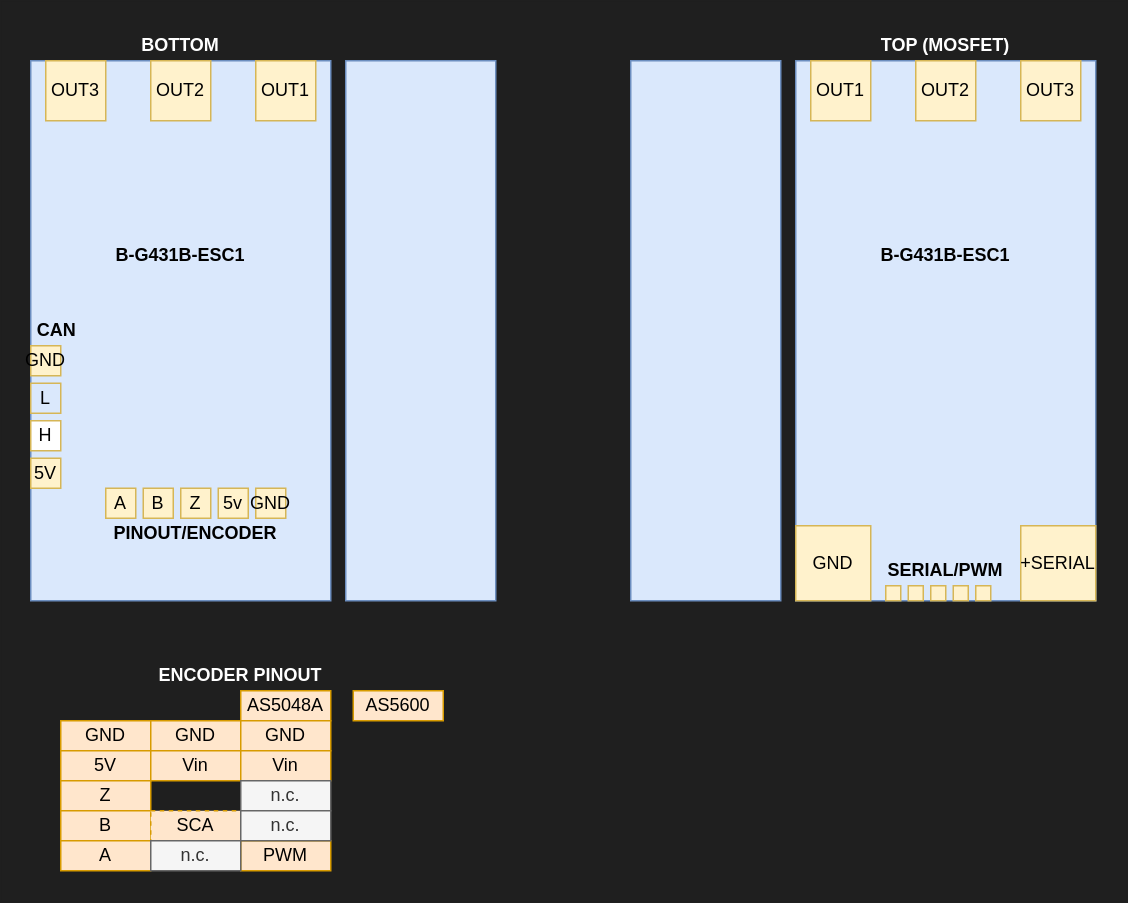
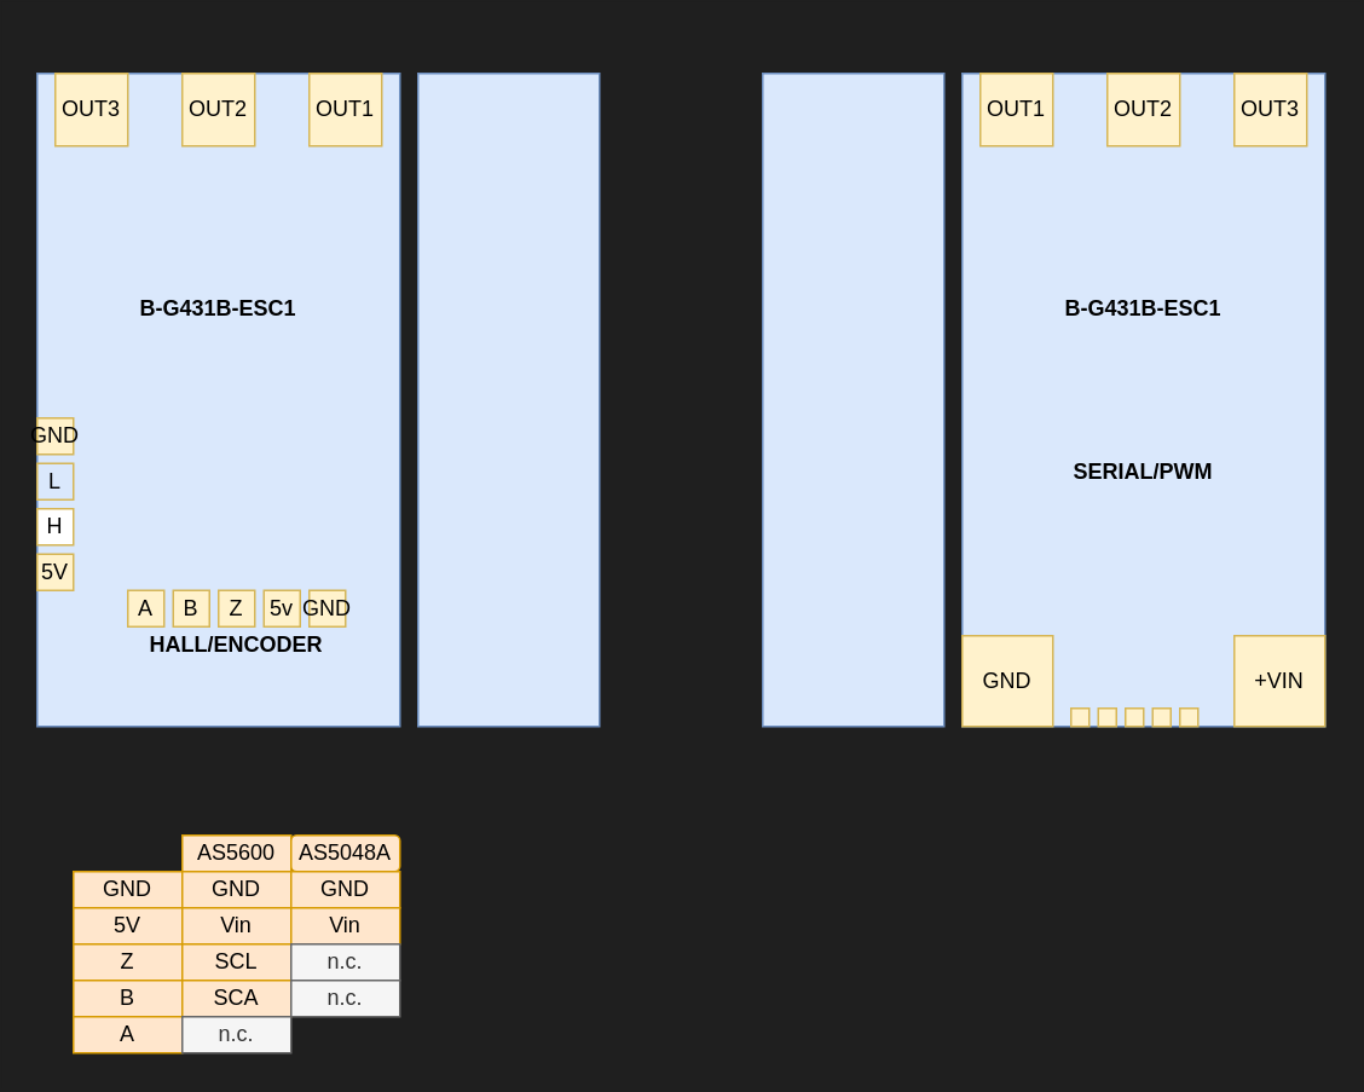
- <mxCell id="16" value="BOTTOM" style="text;html=1;strokeColor=none;fillColor=none;align=center;verticalAlign=middle;whiteSpace=wrap;rounded=0;fontStyle=1;fontColor=#FFFFFF;" parent="1" vertex="1"><mxGeometry x="20" y="20" width="200" height="20" as="geometry" /></mxCell>
- <mxCell id="23" value="TOP (MOSFET)" style="text;html=1;strokeColor=none;fillColor=none;align=center;verticalAlign=middle;whiteSpace=wrap;rounded=0;fontStyle=1;fontColor=#FFFFFF;" parent="1" vertex="1"><mxGeometry x="530" y="20" width="200" height="20" as="geometry" /></mxCell>
- <mxCell id="30" value="CAN" style="text;html=1;strokeColor=none;fillColor=none;align=center;verticalAlign=middle;whiteSpace=wrap;rounded=0;fontStyle=1" parent="1" vertex="1"><mxGeometry x="20" y="210" width="35" height="20" as="geometry" /></mxCell>
- <mxCell id="31" value="PINOUT/ENCODER" style="text;html=1;strokeColor=none;fillColor=none;align=center;verticalAlign=middle;whiteSpace=wrap;rounded=0;fontStyle=1" parent="1" vertex="1"><mxGeometry x="70" y="345" width="120" height="20" as="geometry" /></mxCell>
+ <mxCell id="31" value="HALL/ENCODER" style="text;html=1;strokeColor=none;fillColor=none;align=center;verticalAlign=middle;whiteSpace=wrap;rounded=0;fontStyle=1" parent="1" vertex="1"><mxGeometry x="70" y="345" width="120" height="20" as="geometry" /></mxCell>
- <mxCell id="24" value="+SERIAL" style="whiteSpace=wrap;html=1;aspect=fixed;fillColor=#fff2cc;strokeColor=#d6b656;" parent="1" vertex="1"><mxGeometry x="680" y="350" width="50" height="50" as="geometry" /></mxCell>
+ <mxCell id="24" value="+VIN" style="whiteSpace=wrap;html=1;aspect=fixed;fillColor=#fff2cc;strokeColor=#d6b656;" parent="1" vertex="1"><mxGeometry x="680" y="350" width="50" height="50" as="geometry" /></mxCell>
- <mxCell id="32" value="SERIAL/PWM" style="text;html=1;strokeColor=none;fillColor=none;align=center;verticalAlign=middle;whiteSpace=wrap;rounded=0;fontStyle=1" parent="1" vertex="1"><mxGeometry x="580" y="370" width="100" height="20" as="geometry" /></mxCell>
+ <mxCell id="32" value="SERIAL/PWM" style="text;html=1;strokeColor=none;fillColor=none;align=center;verticalAlign=middle;whiteSpace=wrap;rounded=0;fontStyle=1" parent="1" vertex="1"><mxGeometry x="580" y="250" width="100" height="20" as="geometry" /></mxCell>
- <mxCell id="50" value="ENCODER PINOUT" style="text;html=1;align=center;verticalAlign=middle;whiteSpace=wrap;rounded=0;fontStyle=1;fontColor=#FFFFFF;" parent="1" vertex="1"><mxGeometry x="100" y="440" width="120" height="20" as="geometry" /></mxCell>
- <mxCell id="34" value="AS5048A" style="rounded=0;whiteSpace=wrap;html=1;fillColor=#ffe6cc;strokeColor=#d79b00;" parent="1" vertex="1"><mxGeometry x="160" y="460" width="60" height="20" as="geometry" /></mxCell>
+ <mxCell id="34" value="AS5048A" style="whiteSpace=wrap;html=1;fillColor=#ffe6cc;strokeColor=#d79b00;rounded=1;" parent="1" vertex="1"><mxGeometry x="160" y="460" width="60" height="20" as="geometry" /></mxCell>
- <mxCell id="33" value="AS5600" style="rounded=0;whiteSpace=wrap;html=1;fillColor=#ffe6cc;strokeColor=#d79b00;" parent="1" vertex="1"><mxGeometry x="235" y="460" width="60" height="20" as="geometry" /></mxCell>
+ <mxCell id="33" value="AS5600" style="rounded=0;whiteSpace=wrap;html=1;fillColor=#ffe6cc;strokeColor=#d79b00;" parent="1" vertex="1"><mxGeometry x="100" y="460" width="60" height="20" as="geometry" /></mxCell>
+ <mxCell id="45" value="SCL" style="rounded=0;whiteSpace=wrap;html=1;fillColor=#ffe6cc;strokeColor=#d79b00;" parent="1" vertex="1"><mxGeometry x="100" y="520" width="60" height="20" as="geometry" /></mxCell>
- <mxCell id="46" value="SCA" style="rounded=0;whiteSpace=wrap;html=1;fillColor=#ffe6cc;strokeColor=#d79b00;dashed=1;" parent="1" vertex="1"><mxGeometry x="100" y="540" width="60" height="20" as="geometry" /></mxCell>
+ <mxCell id="46" value="SCA" style="rounded=0;whiteSpace=wrap;html=1;fillColor=#ffe6cc;strokeColor=#d79b00;" parent="1" vertex="1"><mxGeometry x="100" y="540" width="60" height="20" as="geometry" /></mxCell>
- <mxCell id="44" value="PWM" style="rounded=0;whiteSpace=wrap;html=1;fillColor=#ffe6cc;strokeColor=#d79b00;" parent="1" vertex="1"><mxGeometry x="160" y="560" width="60" height="20" as="geometry" /></mxCell>
